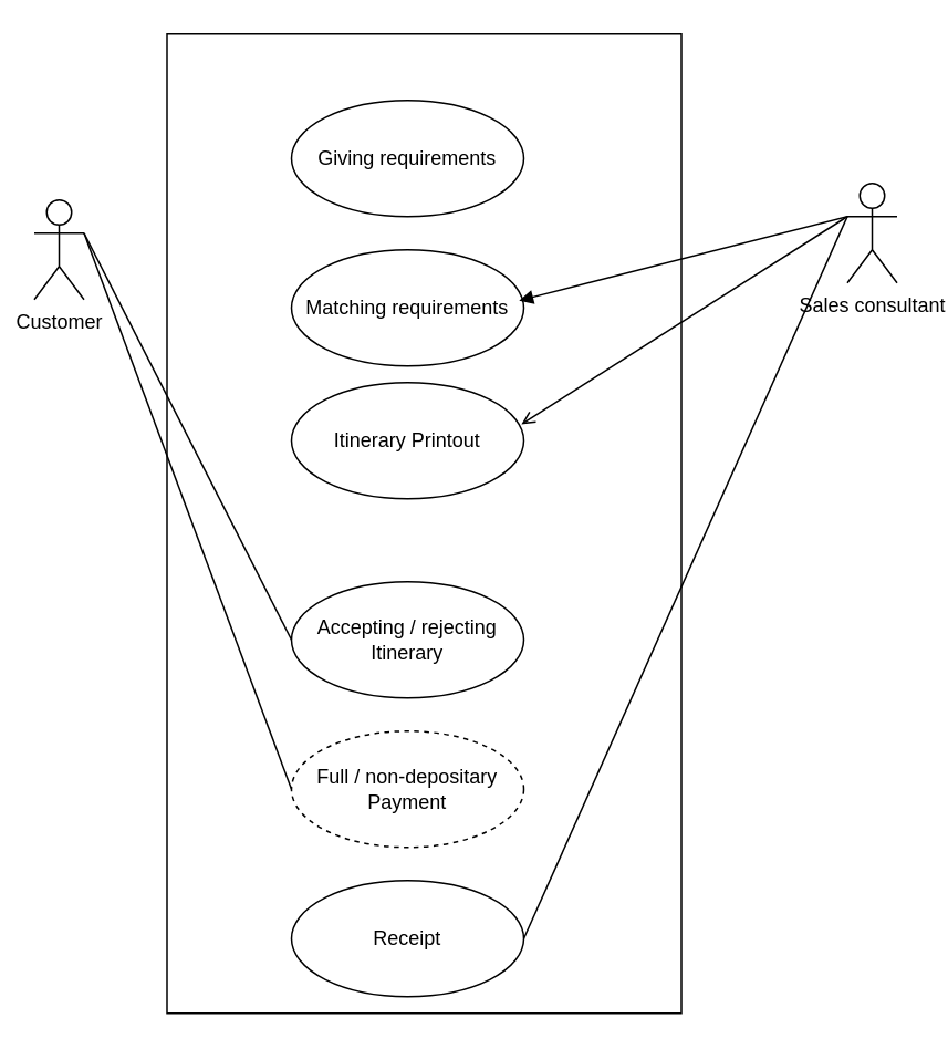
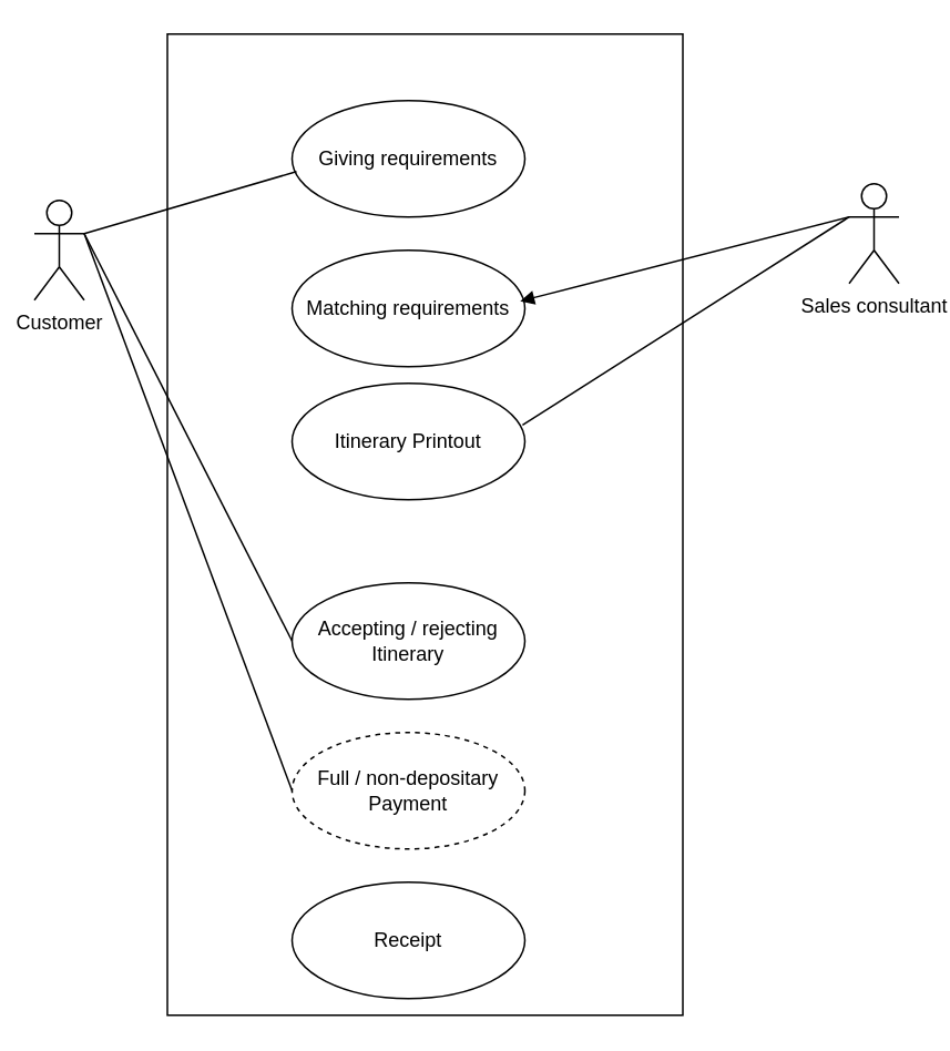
+ <mxCell id="11" value="" style="endArrow=none;html=1;rounded=0;entryX=0.019;entryY=0.61;entryDx=0;entryDy=0;entryPerimeter=0;exitX=1;exitY=0.333;exitDx=0;exitDy=0;exitPerimeter=0;" edge="1" parent="1" source="3" target="5"><mxGeometry width="50" height="50" relative="1" as="geometry"><mxPoint x="70" y="150" as="sourcePoint" /><mxPoint x="120" y="100" as="targetPoint" /></mxGeometry></mxCell>
- <mxCell id="14" value="" style="endArrow=open;html=1;rounded=0;entryX=0.99;entryY=0.359;entryDx=0;entryDy=0;exitX=0;exitY=0.333;exitDx=0;exitDy=0;exitPerimeter=0;entryPerimeter=0;" edge="1" parent="1" source="4" target="7"><mxGeometry width="50" height="50" relative="1" as="geometry"><mxPoint x="60" y="150" as="sourcePoint" /><mxPoint x="185" y="395" as="targetPoint" /></mxGeometry></mxCell>
+ <mxCell id="14" value="" style="endArrow=none;html=1;rounded=0;entryX=0.99;entryY=0.359;entryDx=0;entryDy=0;exitX=0;exitY=0.333;exitDx=0;exitDy=0;exitPerimeter=0;entryPerimeter=0;" edge="1" parent="1" source="4" target="7"><mxGeometry width="50" height="50" relative="1" as="geometry"><mxPoint x="60" y="150" as="sourcePoint" /><mxPoint x="185" y="395" as="targetPoint" /></mxGeometry></mxCell>
- <mxCell id="16" value="" style="endArrow=none;html=1;rounded=0;entryX=1;entryY=0.5;entryDx=0;entryDy=0;exitX=0;exitY=0.333;exitDx=0;exitDy=0;exitPerimeter=0;" edge="1" parent="1" source="4" target="10"><mxGeometry width="50" height="50" relative="1" as="geometry"><mxPoint x="460" y="140" as="sourcePoint" /><mxPoint x="324" y="285" as="targetPoint" /></mxGeometry></mxCell>
